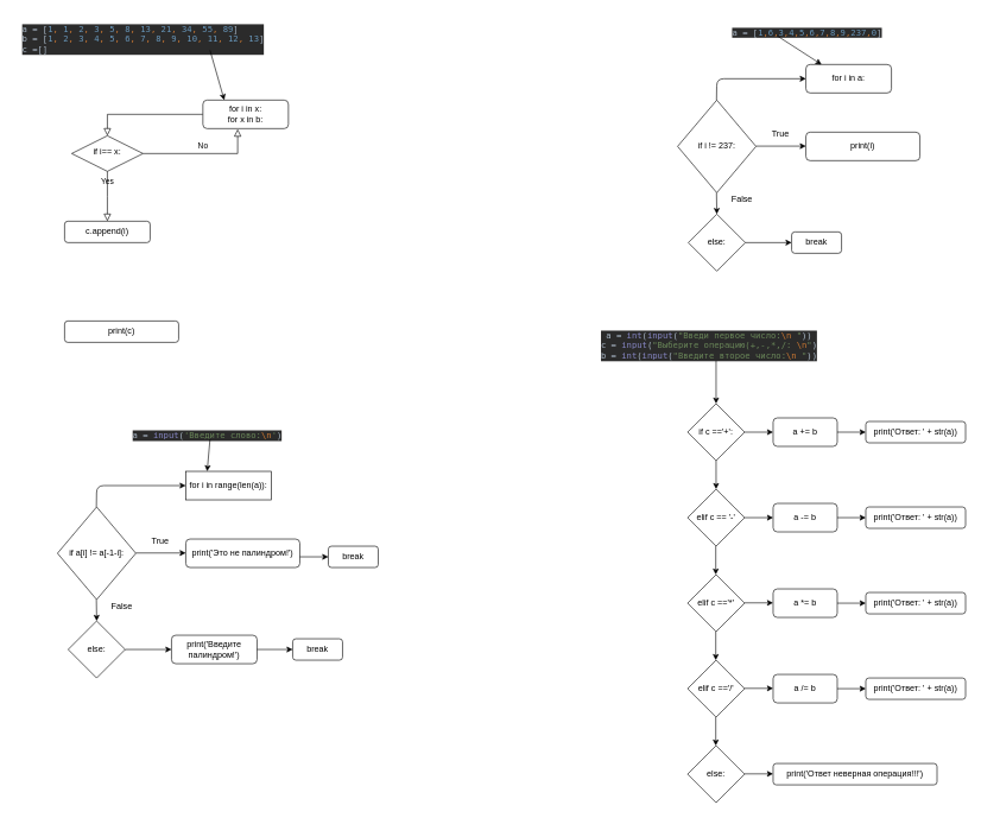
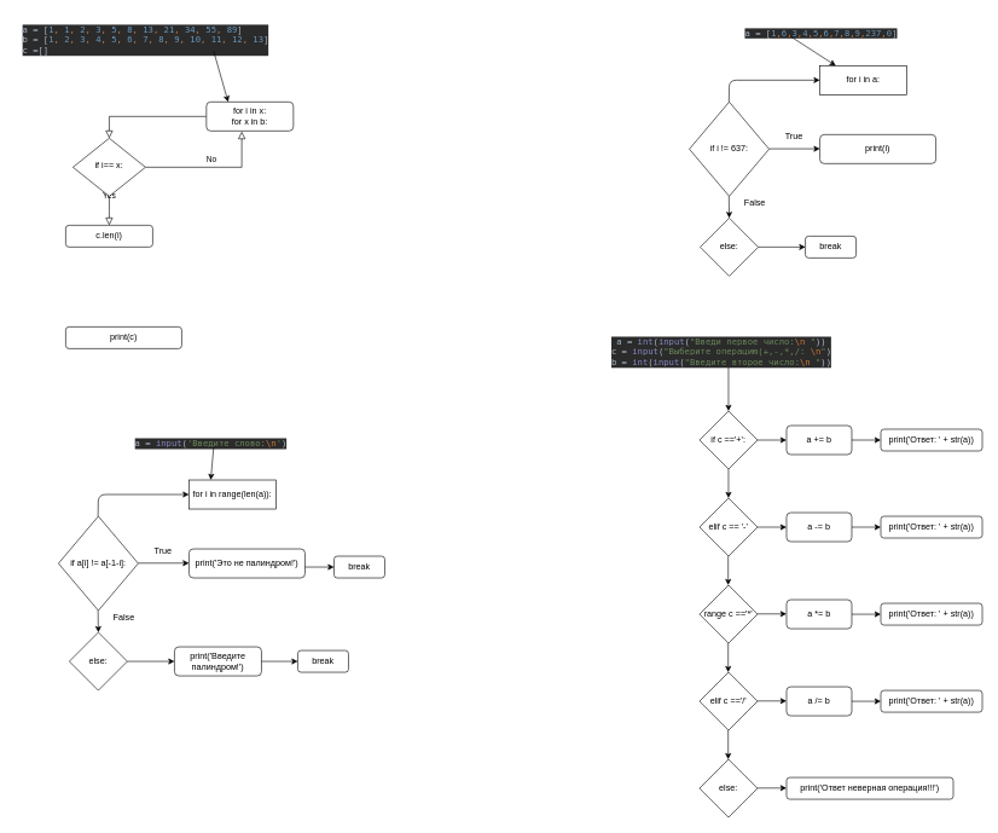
- <mxCell id="26" value="for i in a:" style="rounded=1;whiteSpace=wrap;html=1;" parent="1" vertex="1"><mxGeometry x="1130" y="90" width="120" height="40" as="geometry" /></mxCell>
+ <mxCell id="26" value="for i in a:" style="whiteSpace=wrap;html=1;rounded=0;" parent="1" vertex="1"><mxGeometry x="1130" y="90" width="120" height="40" as="geometry" /></mxCell>
- <mxCell id="27" value="if i != 237:" style="rhombus;whiteSpace=wrap;html=1;" parent="1" vertex="1"><mxGeometry x="950" y="140" width="110" height="130" as="geometry" /></mxCell>
+ <mxCell id="27" value="if i != 637:" style="rhombus;whiteSpace=wrap;html=1;" parent="1" vertex="1"><mxGeometry x="950" y="140" width="110" height="130" as="geometry" /></mxCell>
- <mxCell id="6" value="if i== x:" style="rhombus;whiteSpace=wrap;html=1;shadow=0;fontFamily=Helvetica;fontSize=12;align=center;strokeWidth=1;spacing=6;spacingTop=-4;" parent="1" vertex="1"><mxGeometry x="100" y="190" width="100" height="50" as="geometry" /></mxCell>
+ <mxCell id="6" value="if i== x:" style="rhombus;whiteSpace=wrap;html=1;shadow=0;fontFamily=Helvetica;fontSize=12;align=center;strokeWidth=1;spacing=6;spacingTop=-4;" parent="1" vertex="1"><mxGeometry x="100" y="190" width="100" height="80" as="geometry" /></mxCell>
- <mxCell id="8" value="c.append(i)" style="rounded=1;whiteSpace=wrap;html=1;" parent="1" vertex="1"><mxGeometry x="90" y="310" width="120" height="30" as="geometry" /></mxCell>
+ <mxCell id="8" value="c.len(i)" style="rounded=1;whiteSpace=wrap;html=1;" parent="1" vertex="1"><mxGeometry x="90" y="310" width="120" height="30" as="geometry" /></mxCell>
- <mxCell id="41" value="elif c =='*'" style="rhombus;whiteSpace=wrap;html=1;" parent="1" vertex="1"><mxGeometry x="964" y="806" width="80" height="80" as="geometry" /></mxCell>
+ <mxCell id="41" value="range c =='*'" style="rhombus;whiteSpace=wrap;html=1;" parent="1" vertex="1"><mxGeometry x="964" y="806" width="80" height="80" as="geometry" /></mxCell>
